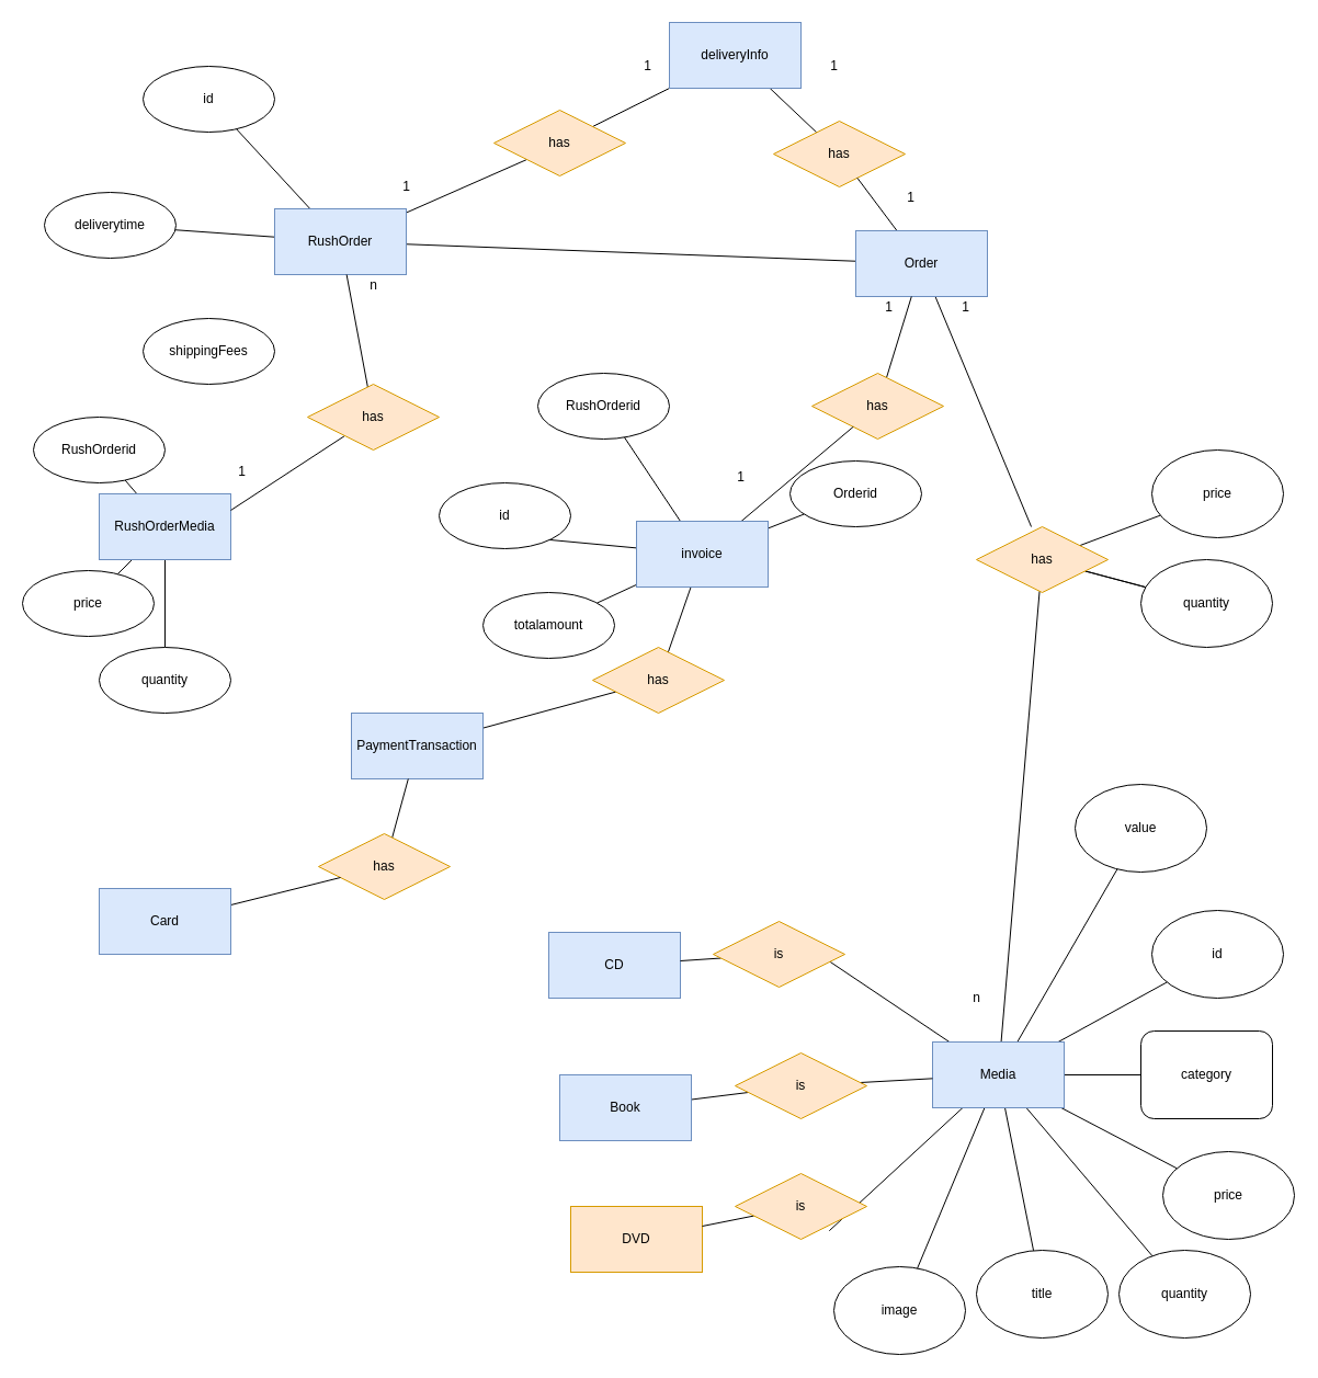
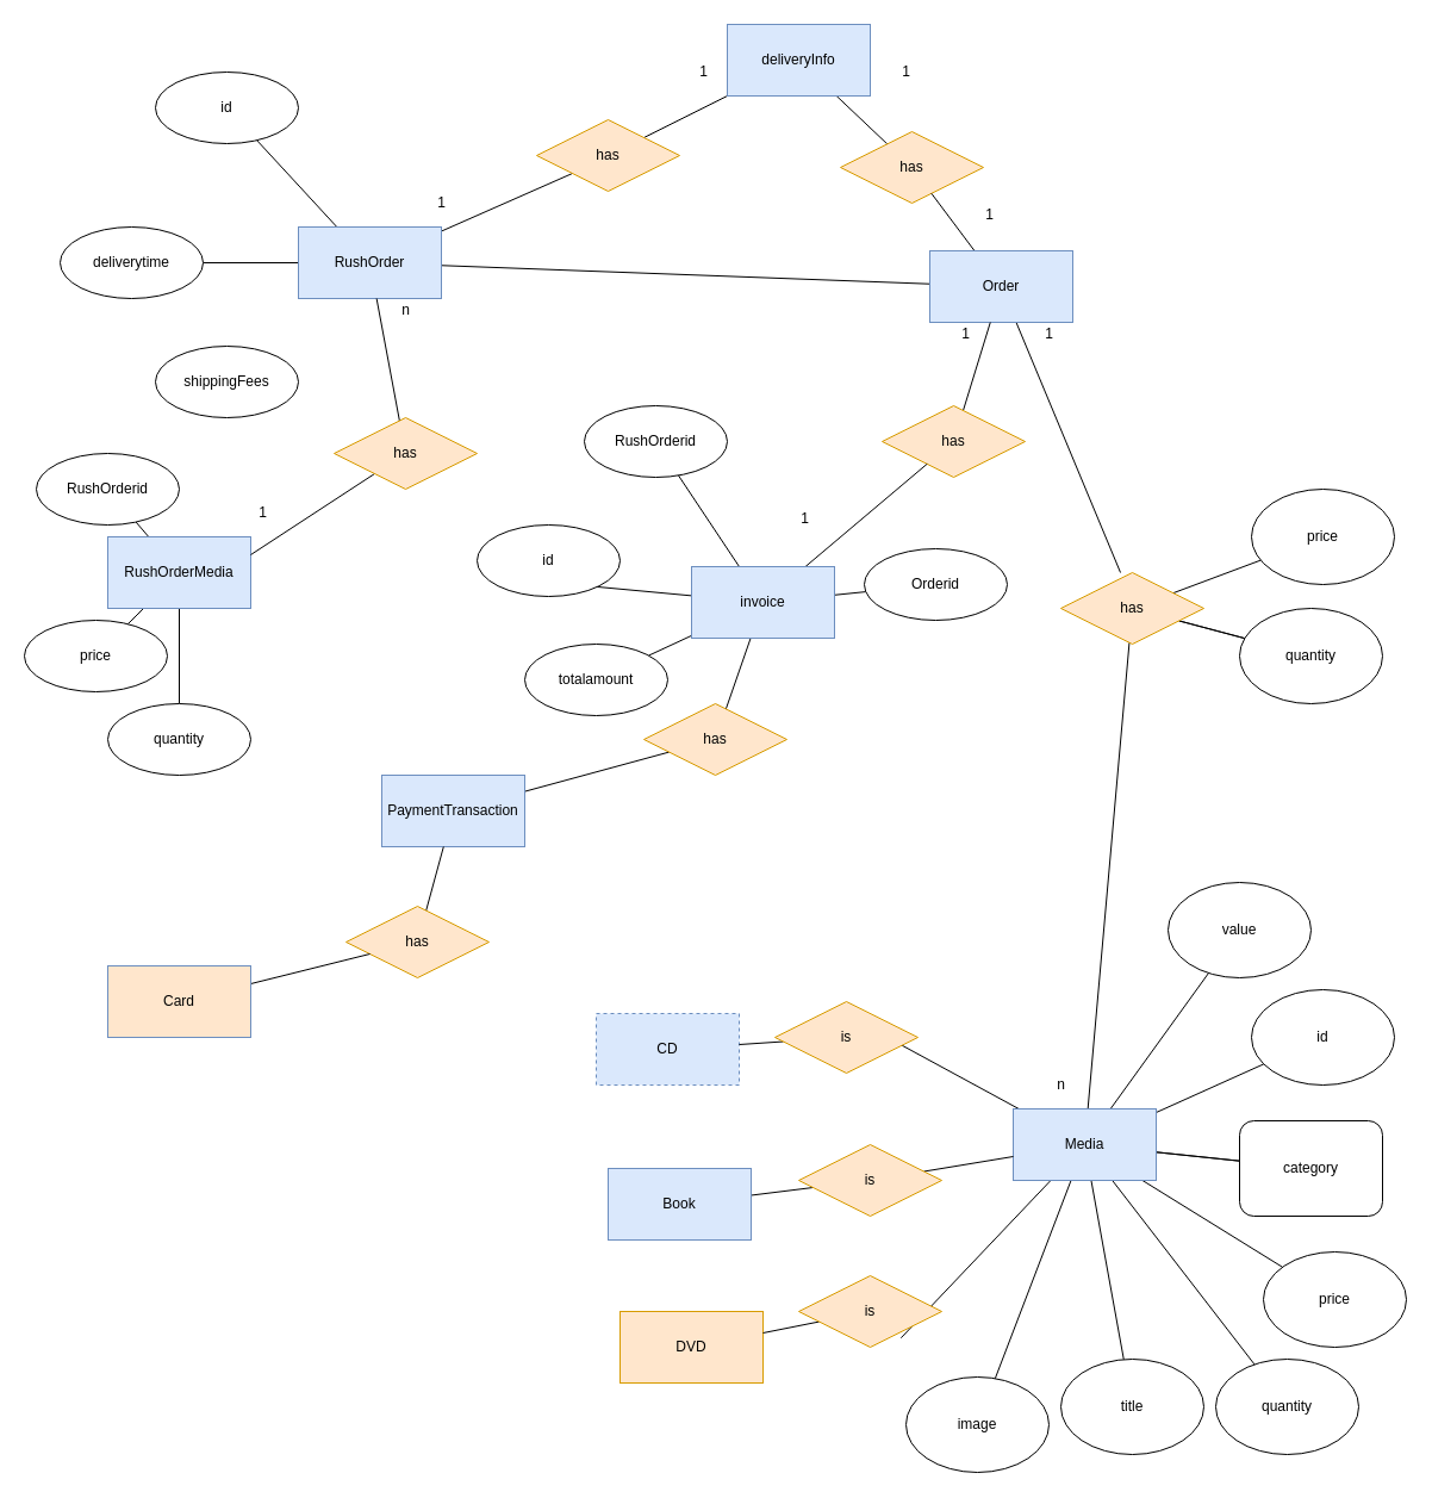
- <mxCell id="8" value="deliverytime" style="ellipse;whiteSpace=wrap;html=1;" vertex="1" parent="1"><mxGeometry x="40" y="175" width="120" height="60" as="geometry" /></mxCell>
+ <mxCell id="8" value="deliverytime" style="ellipse;whiteSpace=wrap;html=1;" vertex="1" parent="1"><mxGeometry x="50" y="190" width="120" height="60" as="geometry" /></mxCell>
- <mxCell id="29" value="Orderid" style="ellipse;whiteSpace=wrap;html=1;" vertex="1" parent="1"><mxGeometry x="720" y="420" width="120" height="60" as="geometry" /></mxCell>
+ <mxCell id="29" value="Orderid" style="ellipse;whiteSpace=wrap;html=1;" vertex="1" parent="1"><mxGeometry x="725" y="460" width="120" height="60" as="geometry" /></mxCell>
- <mxCell id="54" value="value" style="ellipse;whiteSpace=wrap;html=1;" vertex="1" parent="1"><mxGeometry x="980" y="715" width="120" height="80" as="geometry" /></mxCell>
+ <mxCell id="54" value="value" style="ellipse;whiteSpace=wrap;html=1;" vertex="1" parent="1"><mxGeometry x="980" y="740" width="120" height="80" as="geometry" /></mxCell>
- <mxCell id="37" value="Card" style="whiteSpace=wrap;html=1;fillColor=#dae8fc;strokeColor=#6c8ebf;" vertex="1" parent="1"><mxGeometry x="90" y="810" width="120" height="60" as="geometry" /></mxCell>
+ <mxCell id="37" value="Card" style="whiteSpace=wrap;html=1;fillColor=#ffe6cc;strokeColor=#6c8ebf;" vertex="1" parent="1"><mxGeometry x="90" y="810" width="120" height="60" as="geometry" /></mxCell>
- <mxCell id="76" value="CD" style="whiteSpace=wrap;html=1;fillColor=#dae8fc;strokeColor=#6c8ebf;" vertex="1" parent="1"><mxGeometry x="500" y="850" width="120" height="60" as="geometry" /></mxCell>
+ <mxCell id="76" value="CD" style="whiteSpace=wrap;html=1;fillColor=#dae8fc;strokeColor=#6c8ebf;dashed=1;" vertex="1" parent="1"><mxGeometry x="500" y="850" width="120" height="60" as="geometry" /></mxCell>
- <mxCell id="66" value="Media" style="whiteSpace=wrap;html=1;fillColor=#dae8fc;strokeColor=#6c8ebf;" vertex="1" parent="1"><mxGeometry x="850" y="950" width="120" height="60" as="geometry" /></mxCell>
+ <mxCell id="66" value="Media" style="whiteSpace=wrap;html=1;fillColor=#dae8fc;strokeColor=#6c8ebf;" vertex="1" parent="1"><mxGeometry x="850" y="930" width="120" height="60" as="geometry" /></mxCell>
